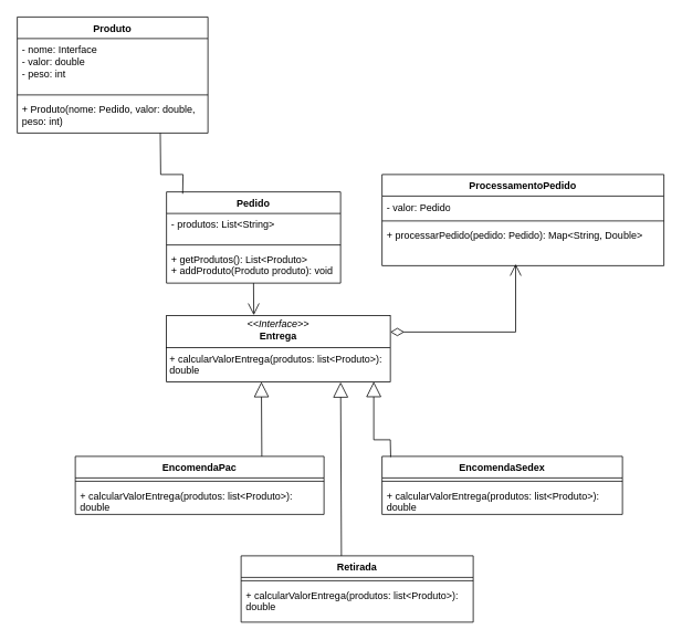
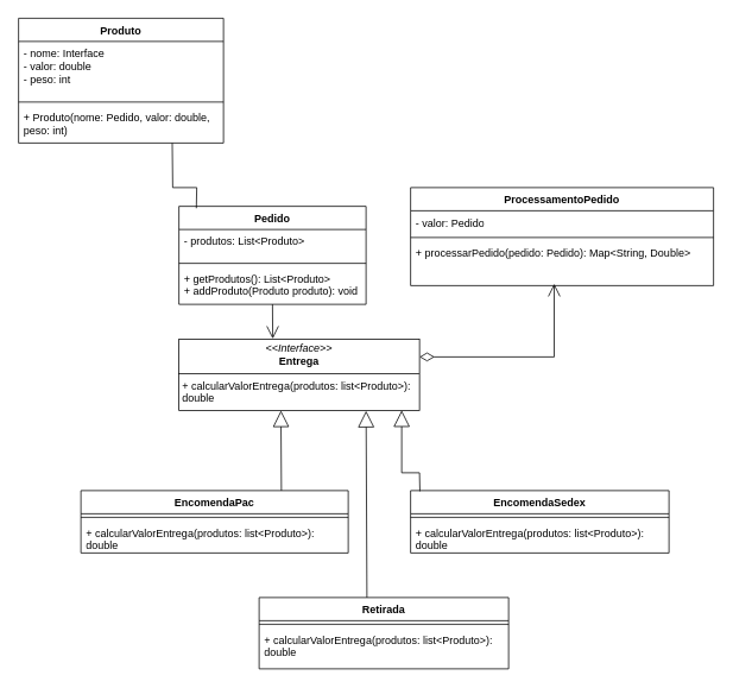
- <mxCell id="21" value="- produtos: List&amp;lt;String&amp;gt;" style="text;strokeColor=none;fillColor=none;align=left;verticalAlign=top;spacingLeft=4;spacingRight=4;overflow=hidden;rotatable=0;points=[[0,0.5],[1,0.5]];portConstraint=eastwest;whiteSpace=wrap;html=1;" vertex="1" parent="20"><mxGeometry y="26" width="210" height="34" as="geometry" /></mxCell>
+ <mxCell id="21" value="- produtos: List&amp;lt;Produto&amp;gt;" style="text;strokeColor=none;fillColor=none;align=left;verticalAlign=top;spacingLeft=4;spacingRight=4;overflow=hidden;rotatable=0;points=[[0,0.5],[1,0.5]];portConstraint=eastwest;whiteSpace=wrap;html=1;" vertex="1" parent="20"><mxGeometry y="26" width="210" height="34" as="geometry" /></mxCell>
